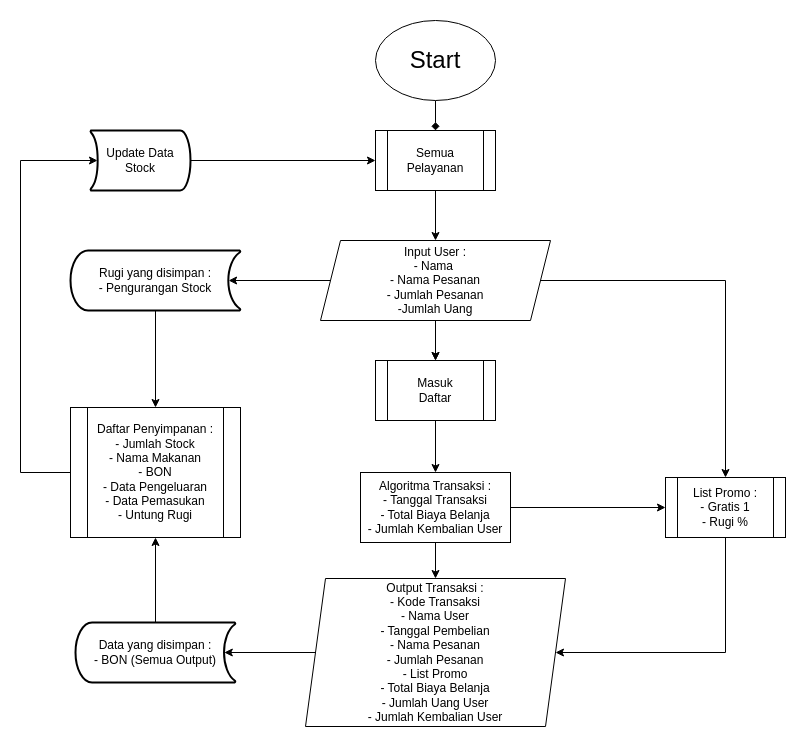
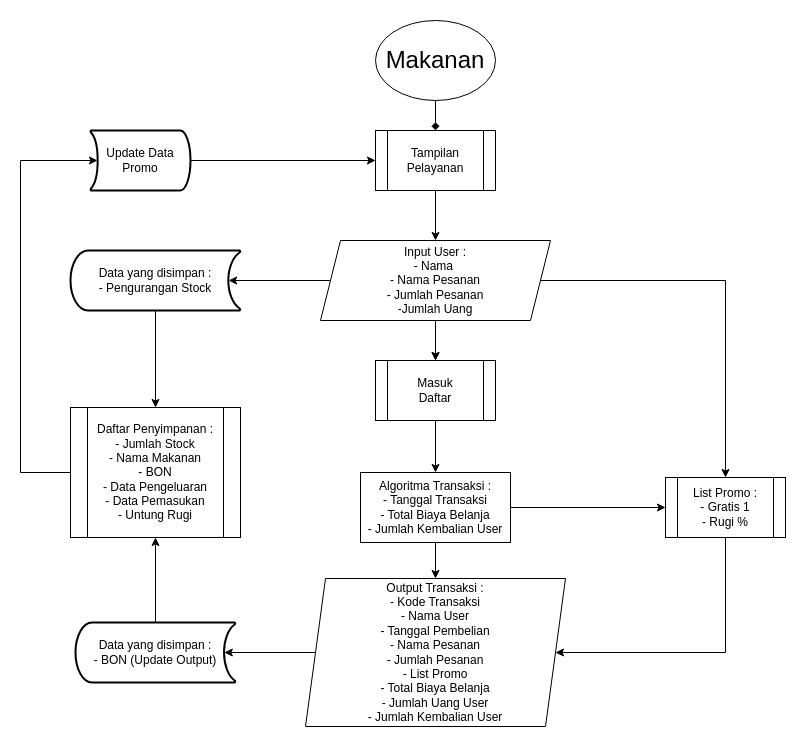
- <mxCell id="3" value="&lt;font style=&quot;font-size: 24px&quot;&gt;Start&lt;/font&gt;" style="ellipse;whiteSpace=wrap;html=1;" parent="1" vertex="1"><mxGeometry x="375" y="20" width="120" height="80" as="geometry" /></mxCell>
+ <mxCell id="3" value="&lt;font style=&quot;font-size: 24px&quot;&gt;Makanan&lt;/font&gt;" style="ellipse;whiteSpace=wrap;html=1;" parent="1" vertex="1"><mxGeometry x="375" y="20" width="120" height="80" as="geometry" /></mxCell>
- <mxCell id="27" value="Update Data Stock" style="strokeWidth=2;html=1;shape=mxgraph.flowchart.stored_data;whiteSpace=wrap;direction=west;" vertex="1" parent="1"><mxGeometry x="90" y="130" width="100" height="60" as="geometry" /></mxCell>
+ <mxCell id="27" value="Update Data Promo" style="strokeWidth=2;html=1;shape=mxgraph.flowchart.stored_data;whiteSpace=wrap;direction=west;" vertex="1" parent="1"><mxGeometry x="90" y="130" width="100" height="60" as="geometry" /></mxCell>
- <mxCell id="5" value="Semua Pelayanan" style="shape=process;whiteSpace=wrap;html=1;backgroundOutline=1;" parent="1" vertex="1"><mxGeometry x="375" y="130" width="120" height="60" as="geometry" /></mxCell>
+ <mxCell id="5" value="Tampilan Pelayanan" style="shape=process;whiteSpace=wrap;html=1;backgroundOutline=1;" parent="1" vertex="1"><mxGeometry x="375" y="130" width="120" height="60" as="geometry" /></mxCell>
- <mxCell id="22" value="Rugi yang disimpan :&lt;br&gt;- Pengurangan Stock" style="strokeWidth=2;html=1;shape=mxgraph.flowchart.stored_data;whiteSpace=wrap;" parent="1" vertex="1"><mxGeometry x="70" y="250" width="170" height="60" as="geometry" /></mxCell>
+ <mxCell id="22" value="Data yang disimpan :&lt;br&gt;- Pengurangan Stock" style="strokeWidth=2;html=1;shape=mxgraph.flowchart.stored_data;whiteSpace=wrap;" parent="1" vertex="1"><mxGeometry x="70" y="250" width="170" height="60" as="geometry" /></mxCell>
- <mxCell id="25" value="&lt;span&gt;Data yang disimpan :&lt;/span&gt;&lt;br&gt;&lt;span&gt;- BON (Semua Output)&lt;/span&gt;" style="strokeWidth=2;html=1;shape=mxgraph.flowchart.stored_data;whiteSpace=wrap;" parent="1" vertex="1"><mxGeometry x="75" y="622" width="160" height="60" as="geometry" /></mxCell>
+ <mxCell id="25" value="&lt;span&gt;Data yang disimpan :&lt;/span&gt;&lt;br&gt;&lt;span&gt;- BON (Update Output)&lt;/span&gt;" style="strokeWidth=2;html=1;shape=mxgraph.flowchart.stored_data;whiteSpace=wrap;" parent="1" vertex="1"><mxGeometry x="75" y="622" width="160" height="60" as="geometry" /></mxCell>
